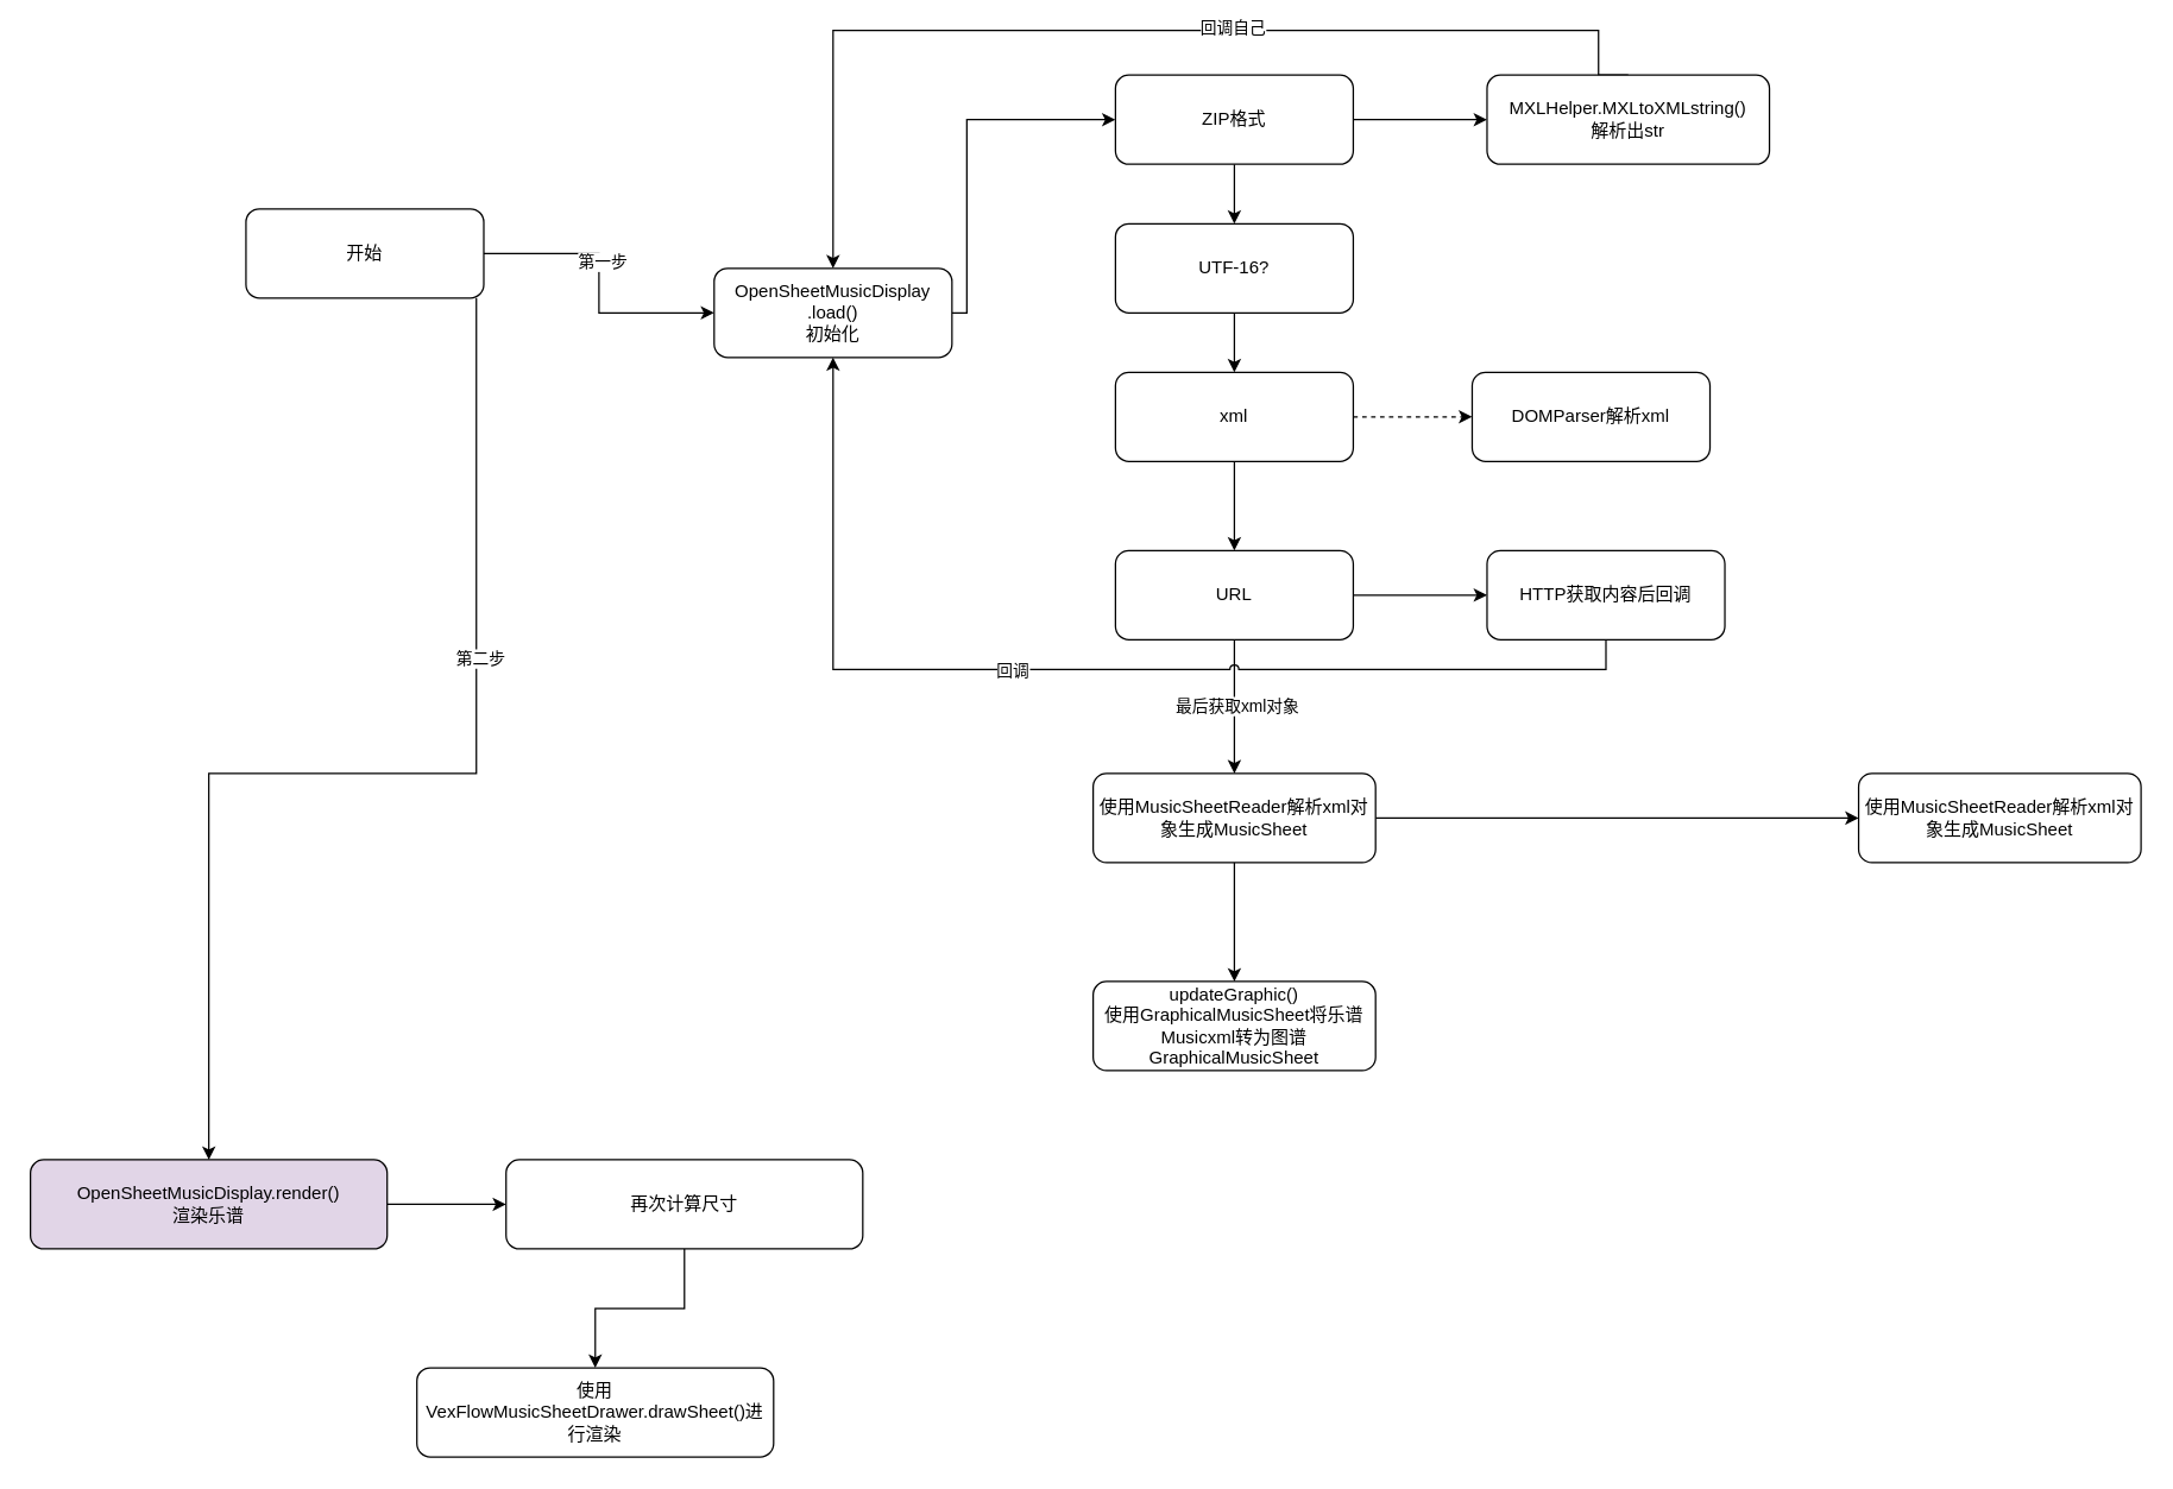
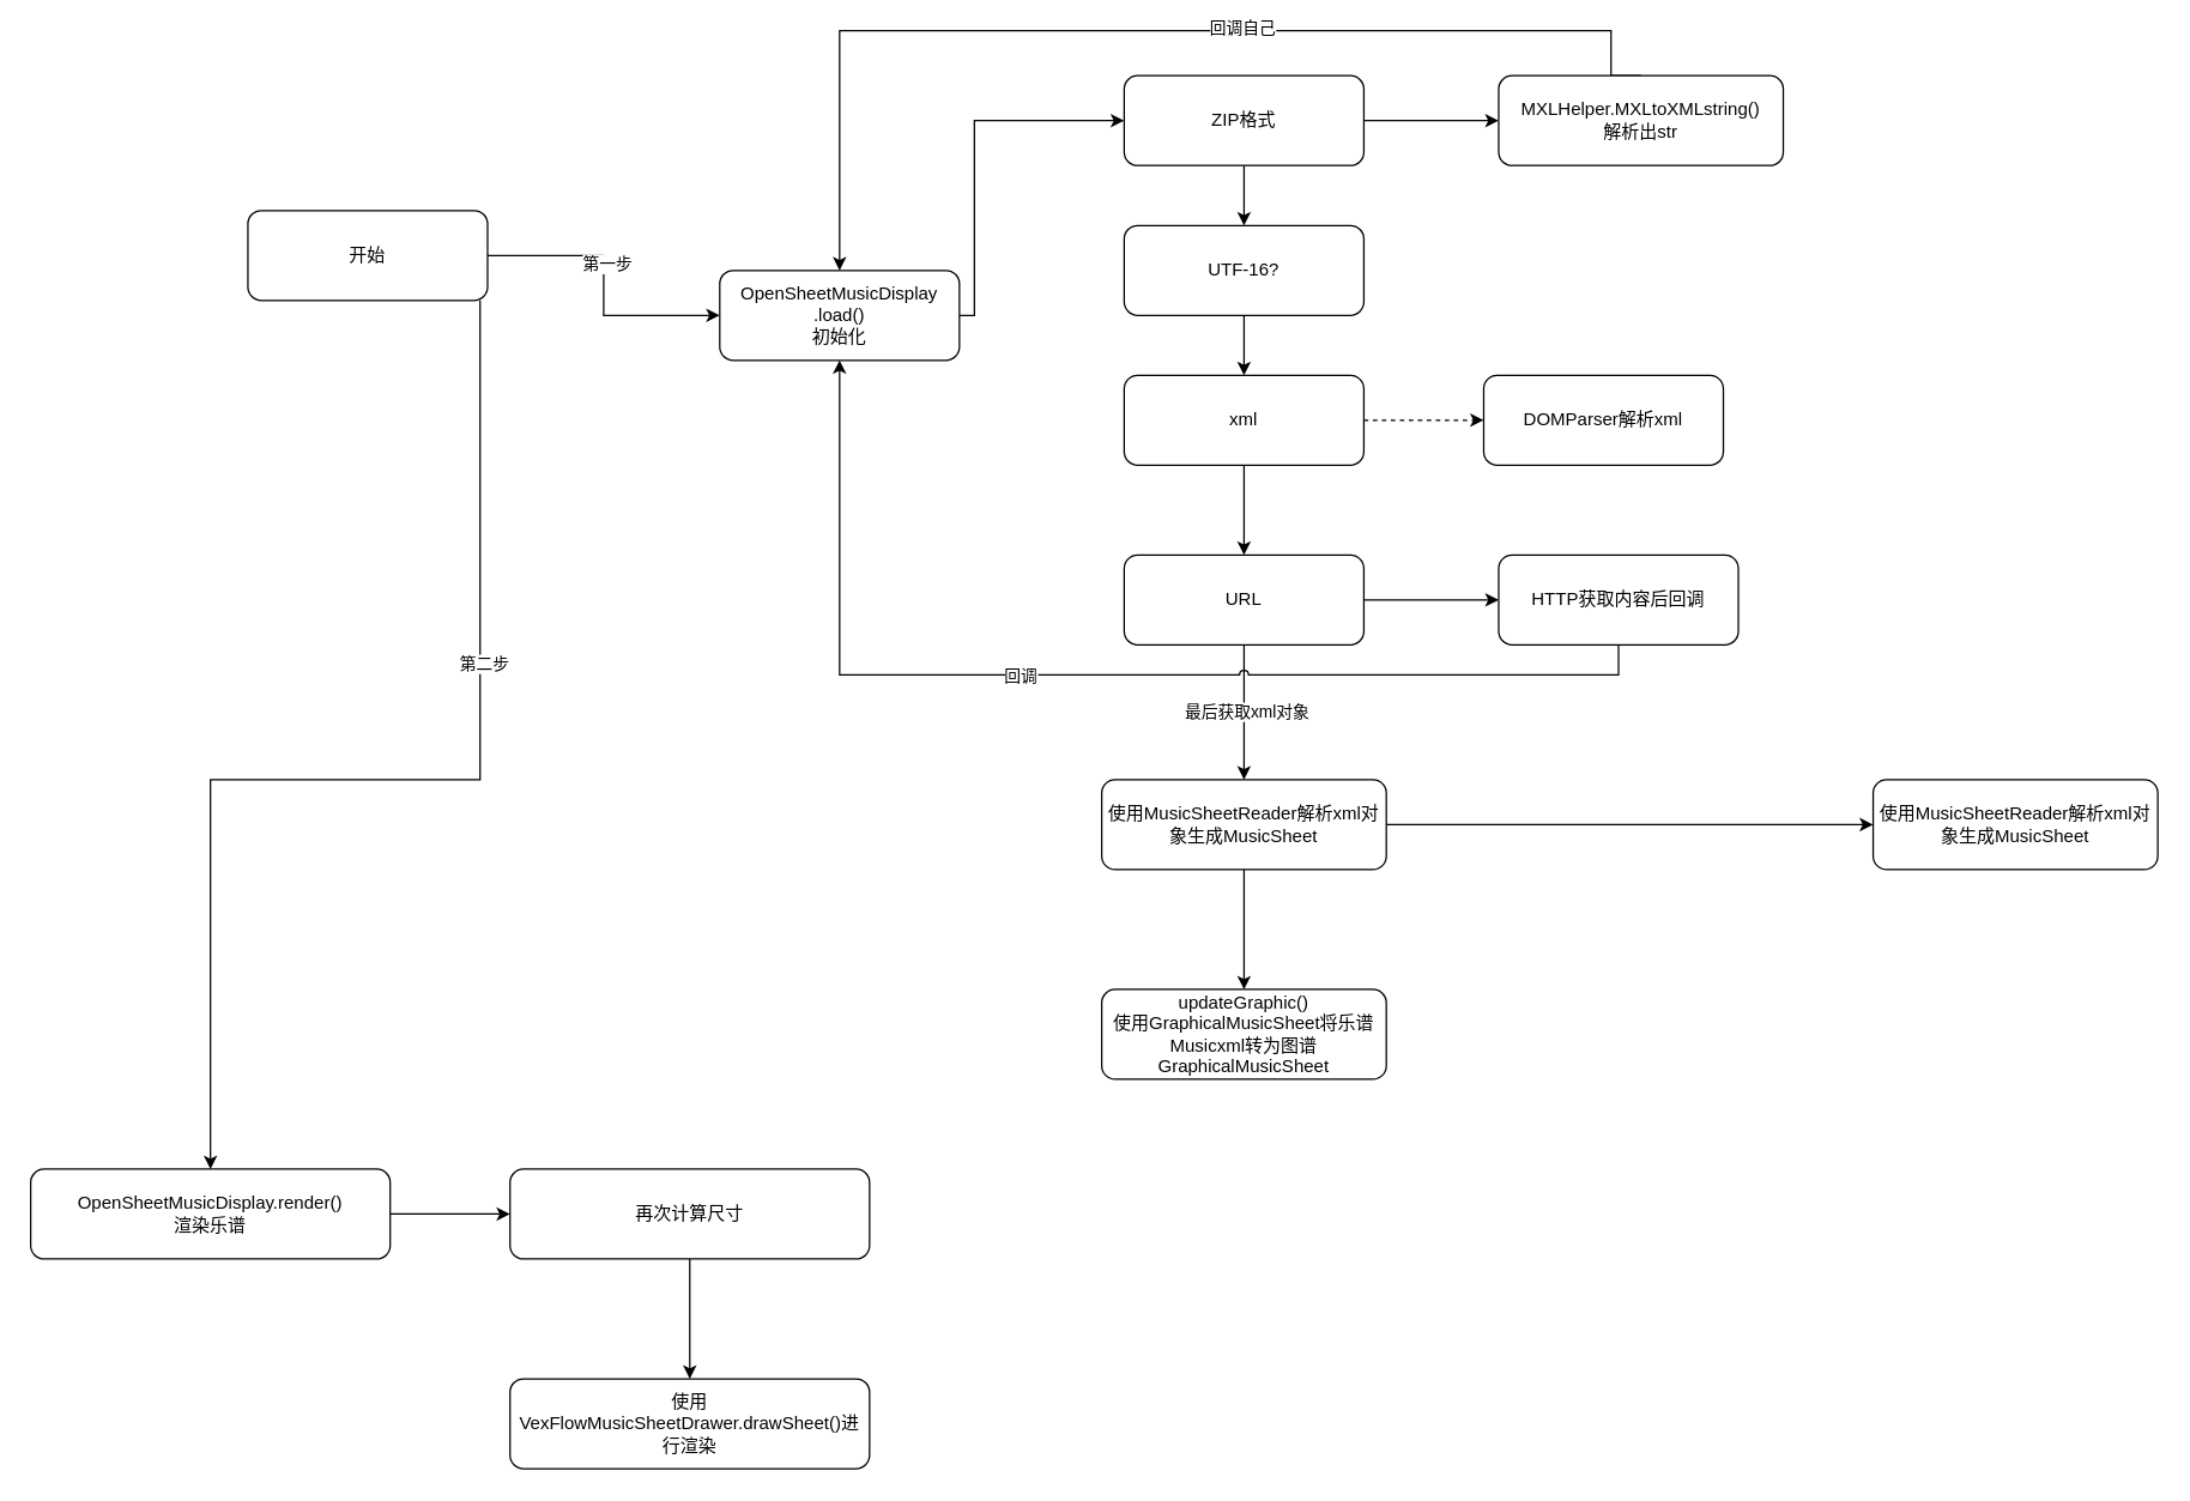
- <mxCell id="10" value="OpenSheetMusicDisplay.render()&lt;br&gt;渲染乐谱" style="rounded=1;whiteSpace=wrap;html=1;horizontal=1;verticalAlign=middle;fillColor=#e1d5e7;" vertex="1" parent="1"><mxGeometry x="20" y="780" width="240" height="60" as="geometry" /></mxCell>
+ <mxCell id="10" value="OpenSheetMusicDisplay.render()&lt;br&gt;渲染乐谱" style="rounded=1;whiteSpace=wrap;html=1;horizontal=1;verticalAlign=middle;" vertex="1" parent="1"><mxGeometry x="20" y="780" width="240" height="60" as="geometry" /></mxCell>
- <mxCell id="34" value="使用VexFlowMusicSheetDrawer.drawSheet()进行渲染" style="rounded=1;whiteSpace=wrap;html=1;horizontal=1;verticalAlign=middle;" vertex="1" parent="1"><mxGeometry x="280" y="920" width="240" height="60" as="geometry" /></mxCell>
+ <mxCell id="34" value="使用VexFlowMusicSheetDrawer.drawSheet()进行渲染" style="rounded=1;whiteSpace=wrap;html=1;horizontal=1;verticalAlign=middle;" vertex="1" parent="1"><mxGeometry x="340" y="920" width="240" height="60" as="geometry" /></mxCell>
